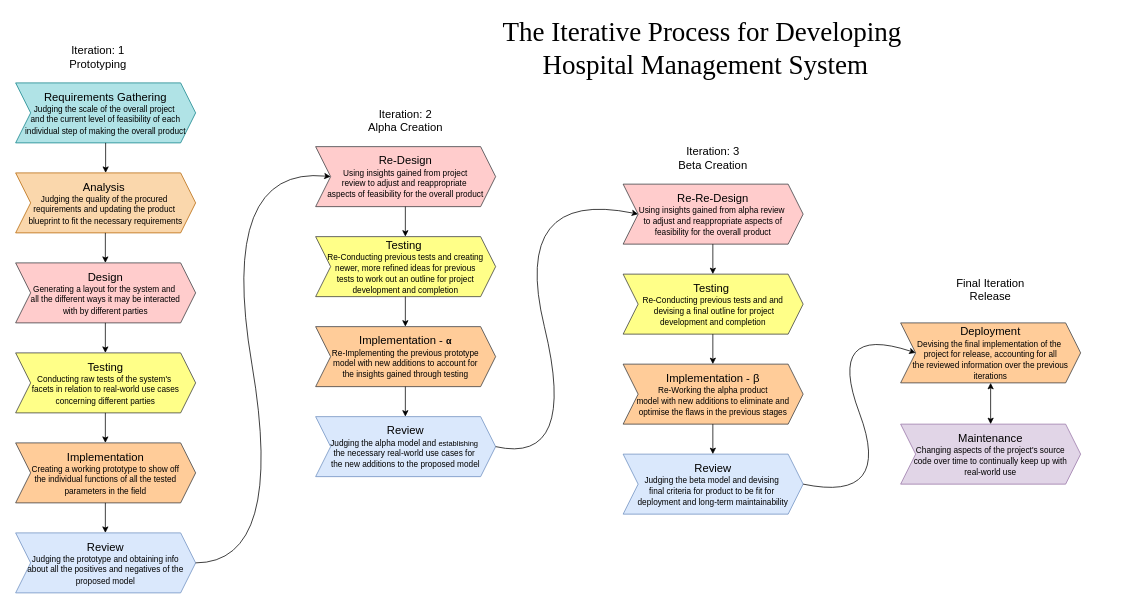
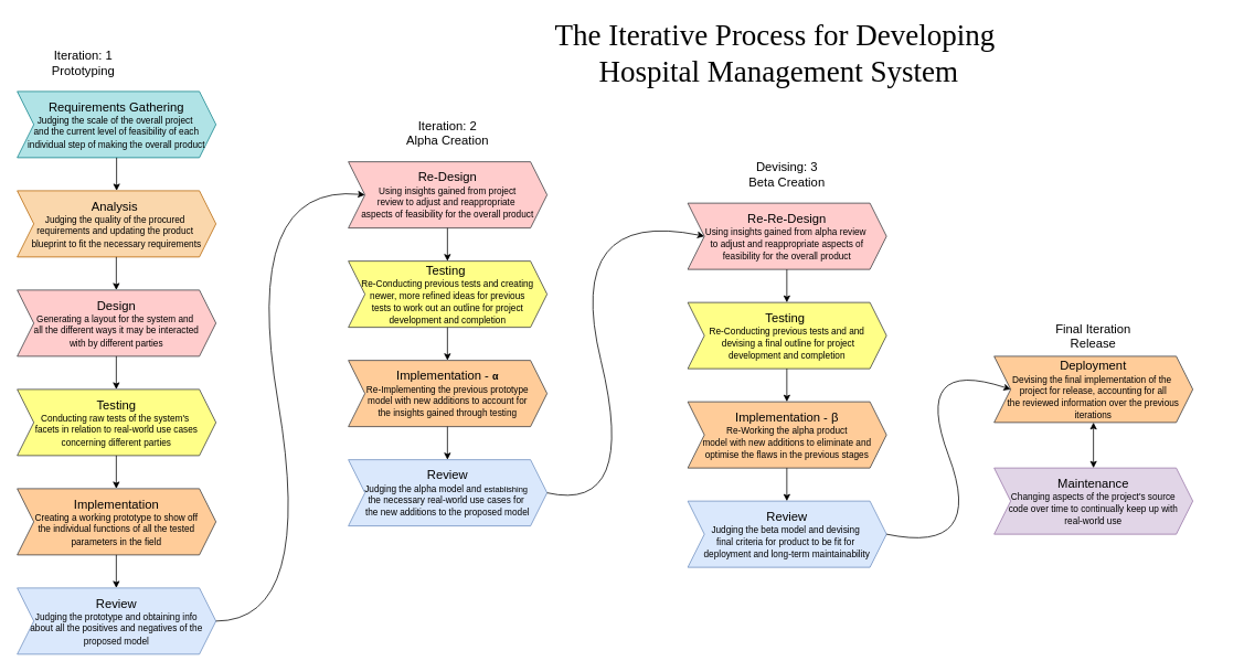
- <mxCell id="4" value="&lt;font style=&quot;font-size: 15px;&quot;&gt;Iteration: 1&lt;/font&gt;&lt;div&gt;&lt;font style=&quot;font-size: 15px;&quot;&gt;Prototyping&lt;/font&gt;&lt;/div&gt;" style="text;html=1;align=center;verticalAlign=middle;whiteSpace=wrap;rounded=0;" vertex="1" parent="1"><mxGeometry x="80" y="60" width="100" height="30" as="geometry" /></mxCell>
+ <mxCell id="4" value="&lt;font style=&quot;font-size: 15px;&quot;&gt;Iteration: 1&lt;/font&gt;&lt;div&gt;&lt;font style=&quot;font-size: 15px;&quot;&gt;Prototyping&lt;/font&gt;&lt;/div&gt;" style="text;html=1;align=center;verticalAlign=middle;whiteSpace=wrap;rounded=0;" vertex="1" parent="1"><mxGeometry x="50" y="60" width="100" height="30" as="geometry" /></mxCell>
- <mxCell id="16" value="&lt;font style=&quot;font-size: 15px;&quot;&gt;Iteration: 3&lt;/font&gt;&lt;div&gt;&lt;font style=&quot;font-size: 15px;&quot;&gt;Beta Creation&lt;/font&gt;&lt;/div&gt;" style="text;html=1;align=center;verticalAlign=middle;whiteSpace=wrap;rounded=0;" vertex="1" parent="1"><mxGeometry x="890" y="195" width="120" height="30" as="geometry" /></mxCell>
+ <mxCell id="16" value="&lt;font style=&quot;font-size: 15px;&quot;&gt;Devising: 3&lt;/font&gt;&lt;div&gt;&lt;font style=&quot;font-size: 15px;&quot;&gt;Beta Creation&lt;/font&gt;&lt;/div&gt;" style="text;html=1;align=center;verticalAlign=middle;whiteSpace=wrap;rounded=0;" vertex="1" parent="1"><mxGeometry x="890" y="195" width="120" height="30" as="geometry" /></mxCell>
- <mxCell id="21" value="&lt;font style=&quot;font-size: 15px;&quot;&gt;Final Iteration&lt;/font&gt;&lt;div&gt;&lt;span style=&quot;font-size: 15px;&quot;&gt;Release&lt;/span&gt;&lt;/div&gt;" style="text;html=1;align=center;verticalAlign=middle;whiteSpace=wrap;rounded=0;" vertex="1" parent="1"><mxGeometry x="1260" y="370" width="120" height="30" as="geometry" /></mxCell>
+ <mxCell id="21" value="&lt;font style=&quot;font-size: 15px;&quot;&gt;Final Iteration&lt;/font&gt;&lt;div&gt;&lt;span style=&quot;font-size: 15px;&quot;&gt;Release&lt;/span&gt;&lt;/div&gt;" style="text;html=1;align=center;verticalAlign=middle;whiteSpace=wrap;rounded=0;" vertex="1" parent="1"><mxGeometry x="1260" y="390" width="120" height="30" as="geometry" /></mxCell>
